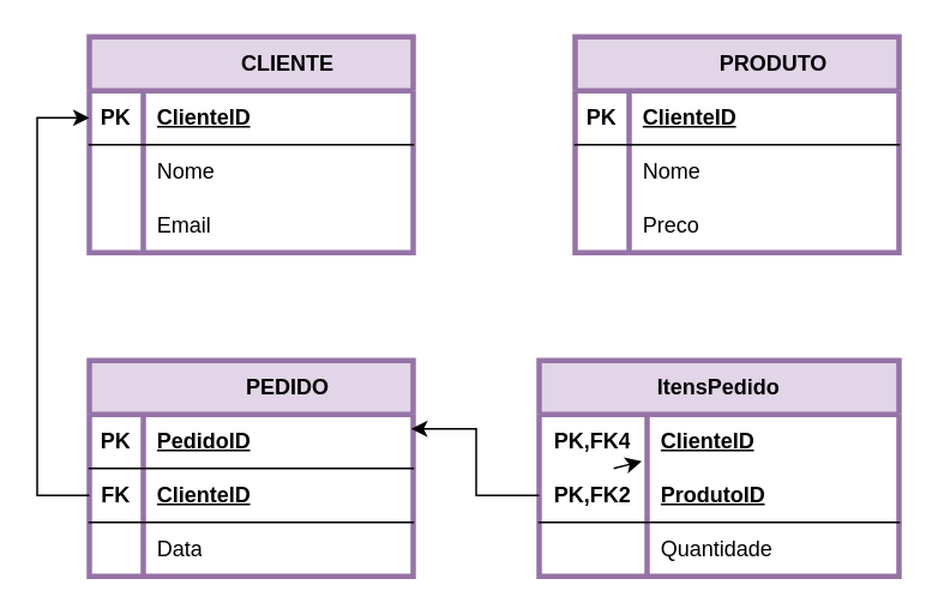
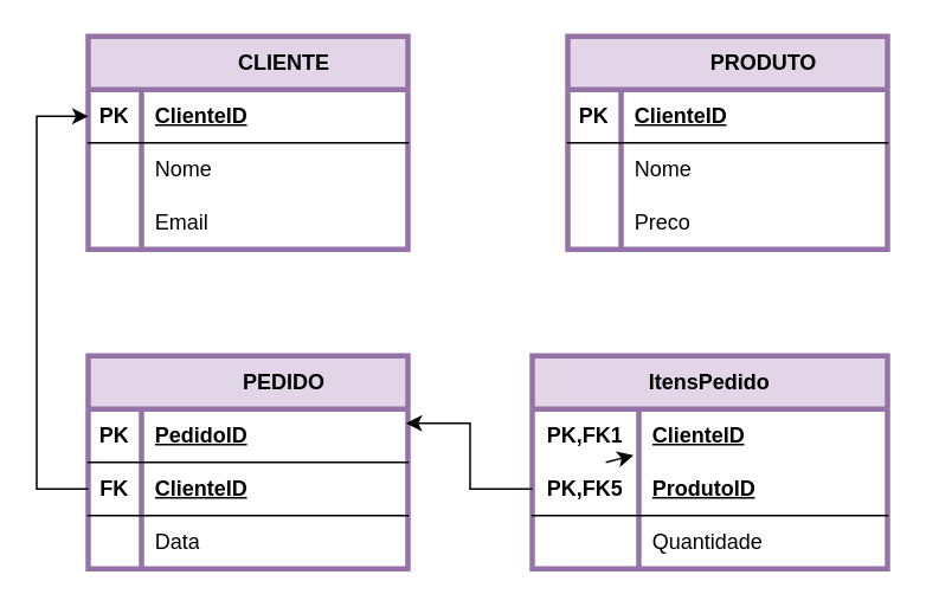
- <mxCell id="35" value="PK,FK4" style="shape=partialRectangle;connectable=0;fillColor=none;top=0;left=0;bottom=0;right=0;fontStyle=1;overflow=hidden;html=1;whiteSpace=wrap;" parent="34" vertex="1"><mxGeometry width="60" height="30" as="geometry"><mxRectangle width="60" height="30" as="alternateBounds" /></mxGeometry></mxCell>
+ <mxCell id="35" value="PK,FK1" style="shape=partialRectangle;connectable=0;fillColor=none;top=0;left=0;bottom=0;right=0;fontStyle=1;overflow=hidden;html=1;whiteSpace=wrap;" parent="34" vertex="1"><mxGeometry width="60" height="30" as="geometry"><mxRectangle width="60" height="30" as="alternateBounds" /></mxGeometry></mxCell>
- <mxCell id="38" value="PK,FK2" style="shape=partialRectangle;connectable=0;fillColor=none;top=0;left=0;bottom=0;right=0;fontStyle=1;overflow=hidden;html=1;whiteSpace=wrap;" parent="37" vertex="1"><mxGeometry width="60" height="30" as="geometry"><mxRectangle width="60" height="30" as="alternateBounds" /></mxGeometry></mxCell>
+ <mxCell id="38" value="PK,FK5" style="shape=partialRectangle;connectable=0;fillColor=none;top=0;left=0;bottom=0;right=0;fontStyle=1;overflow=hidden;html=1;whiteSpace=wrap;" parent="37" vertex="1"><mxGeometry width="60" height="30" as="geometry"><mxRectangle width="60" height="30" as="alternateBounds" /></mxGeometry></mxCell>
